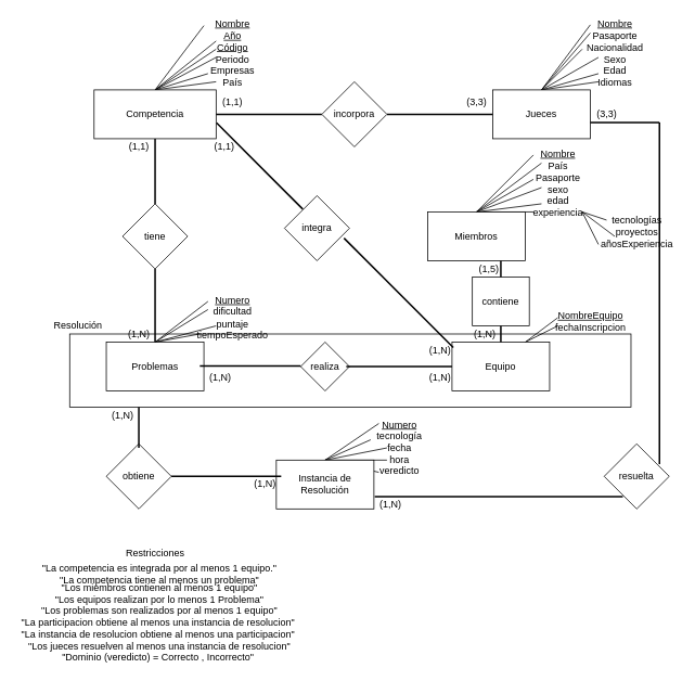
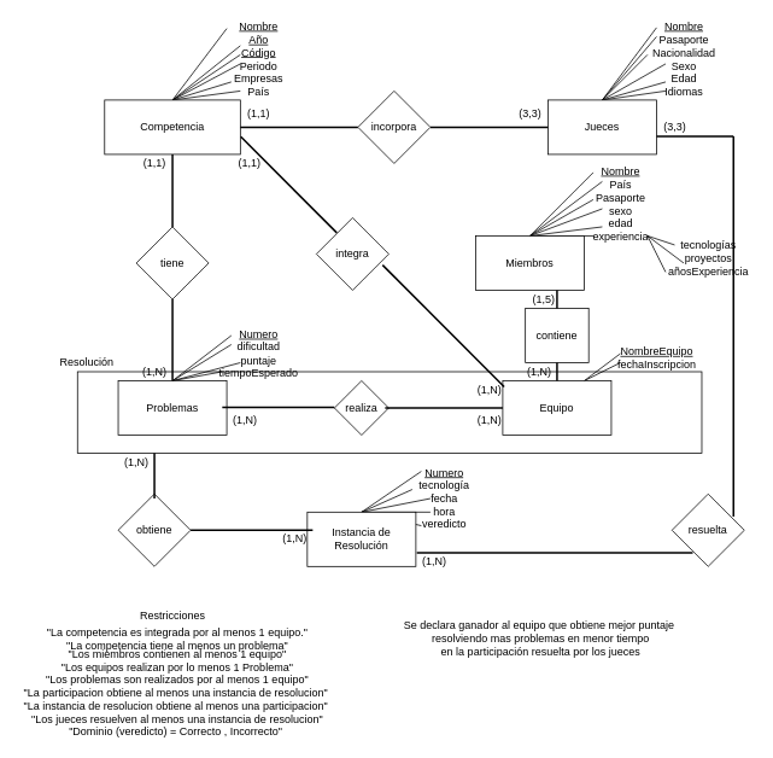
+ <mxCell id="84" value="Se declara ganador al equipo que obtiene mejor puntaje&lt;br&gt;&amp;nbsp;resolviendo mas problemas en menor tiempo&lt;br&gt;&amp;nbsp;en la participación resuelta por los jueces" style="text;html=1;align=center;verticalAlign=middle;resizable=0;points=[];autosize=1;strokeColor=none;fillColor=none;" parent="1" vertex="1"><mxGeometry x="440" y="680" width="310" height="50" as="geometry" /></mxCell>
